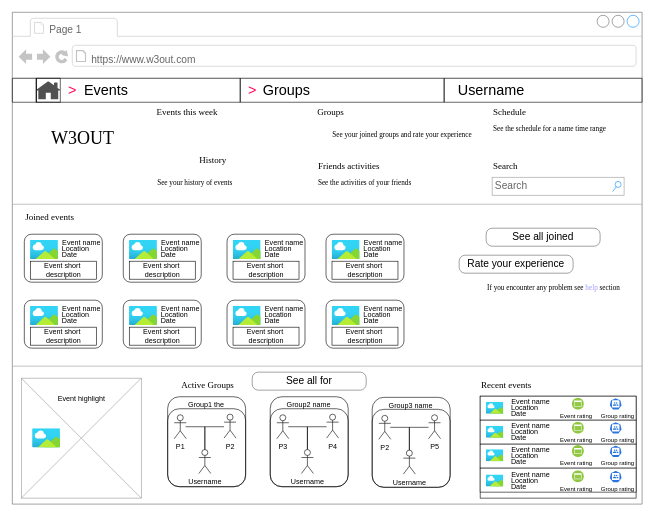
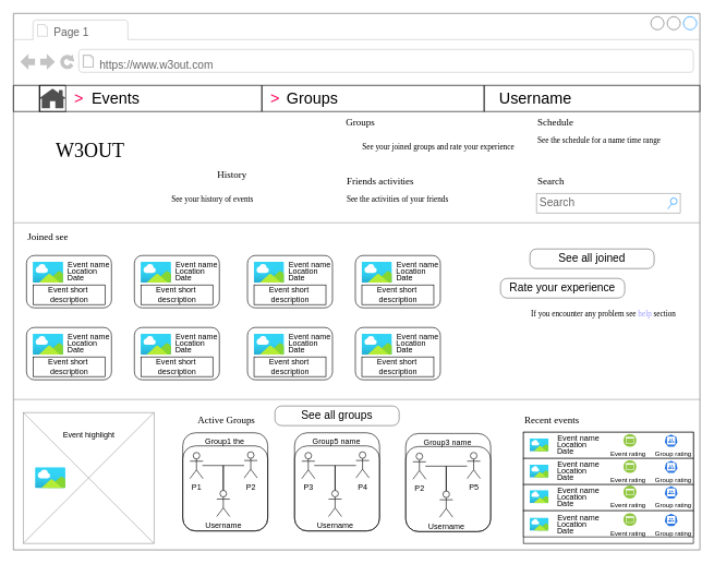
- <mxCell id="6" value="Events this week" style="text;html=1;points=[];align=left;verticalAlign=top;spacingTop=-4;fontSize=15;fontFamily=Verdana" vertex="1" parent="2"><mxGeometry x="239" y="155" width="170" height="30" as="geometry" /></mxCell>
- <mxCell id="14" value="Joined events" style="text;html=1;points=[];align=left;verticalAlign=top;spacingTop=-4;fontSize=15;fontFamily=Verdana" vertex="1" parent="2"><mxGeometry x="20" y="330" width="170" height="30" as="geometry" /></mxCell>
+ <mxCell id="14" value="Joined see" style="text;html=1;points=[];align=left;verticalAlign=top;spacingTop=-4;fontSize=15;fontFamily=Verdana" vertex="1" parent="2"><mxGeometry x="20" y="330" width="170" height="30" as="geometry" /></mxCell>
- <mxCell id="100" value="See all for" style="strokeWidth=1;shadow=0;dashed=0;align=center;html=1;shape=mxgraph.mockup.buttons.button;strokeColor=#666666;mainText=;buttonStyle=round;fontSize=17;fontStyle=0;fillColor=none;whiteSpace=wrap;rounded=0;labelBackgroundColor=none;" vertex="1" parent="2"><mxGeometry x="400" y="600" width="190" height="30" as="geometry" /></mxCell>
+ <mxCell id="100" value="See all groups" style="strokeWidth=1;shadow=0;dashed=0;align=center;html=1;shape=mxgraph.mockup.buttons.button;strokeColor=#666666;mainText=;buttonStyle=round;fontSize=17;fontStyle=0;fillColor=none;whiteSpace=wrap;rounded=0;labelBackgroundColor=none;" vertex="1" parent="2"><mxGeometry x="400" y="600" width="190" height="30" as="geometry" /></mxCell>
- <mxCell id="99" value="Group2 name" style="text;html=1;align=center;verticalAlign=middle;resizable=0;points=[];autosize=1;strokeColor=none;fillColor=none;" vertex="1" parent="2"><mxGeometry x="444" y="640" width="100" height="30" as="geometry" /></mxCell>
+ <mxCell id="99" value="Group5 name" style="text;html=1;align=center;verticalAlign=middle;resizable=0;points=[];autosize=1;strokeColor=none;fillColor=none;" vertex="1" parent="2"><mxGeometry x="444" y="640" width="100" height="30" as="geometry" /></mxCell>
